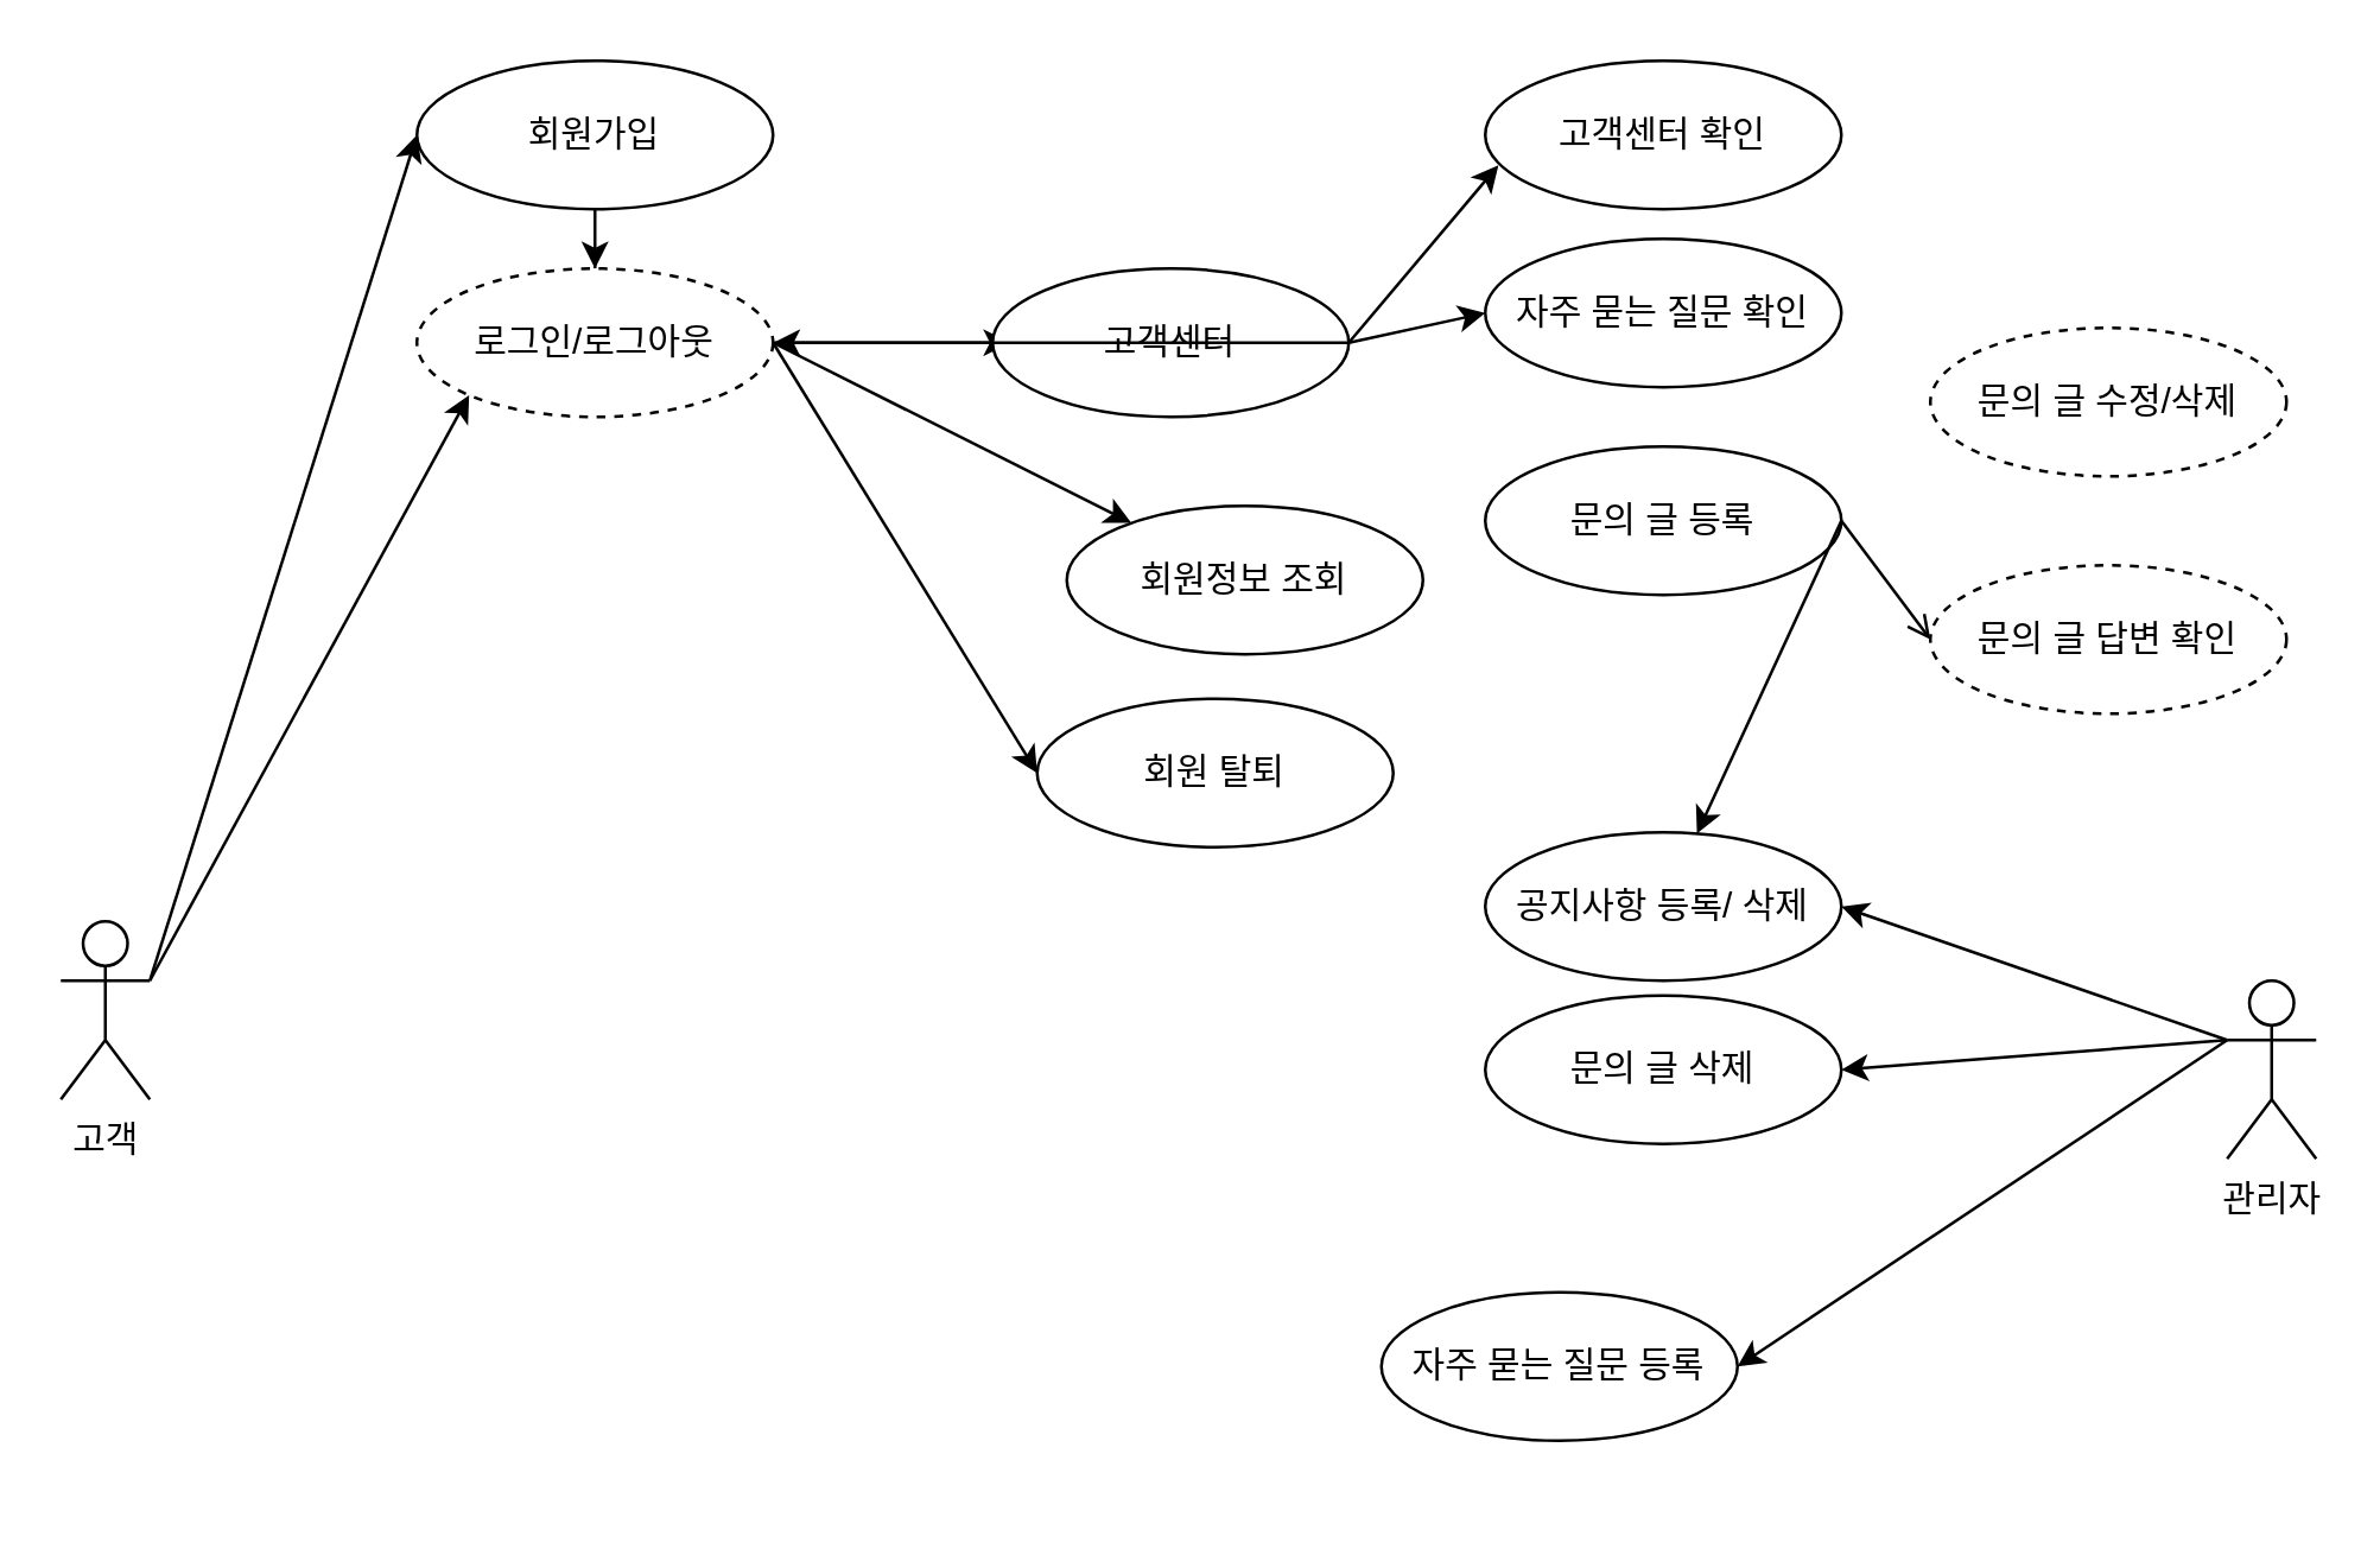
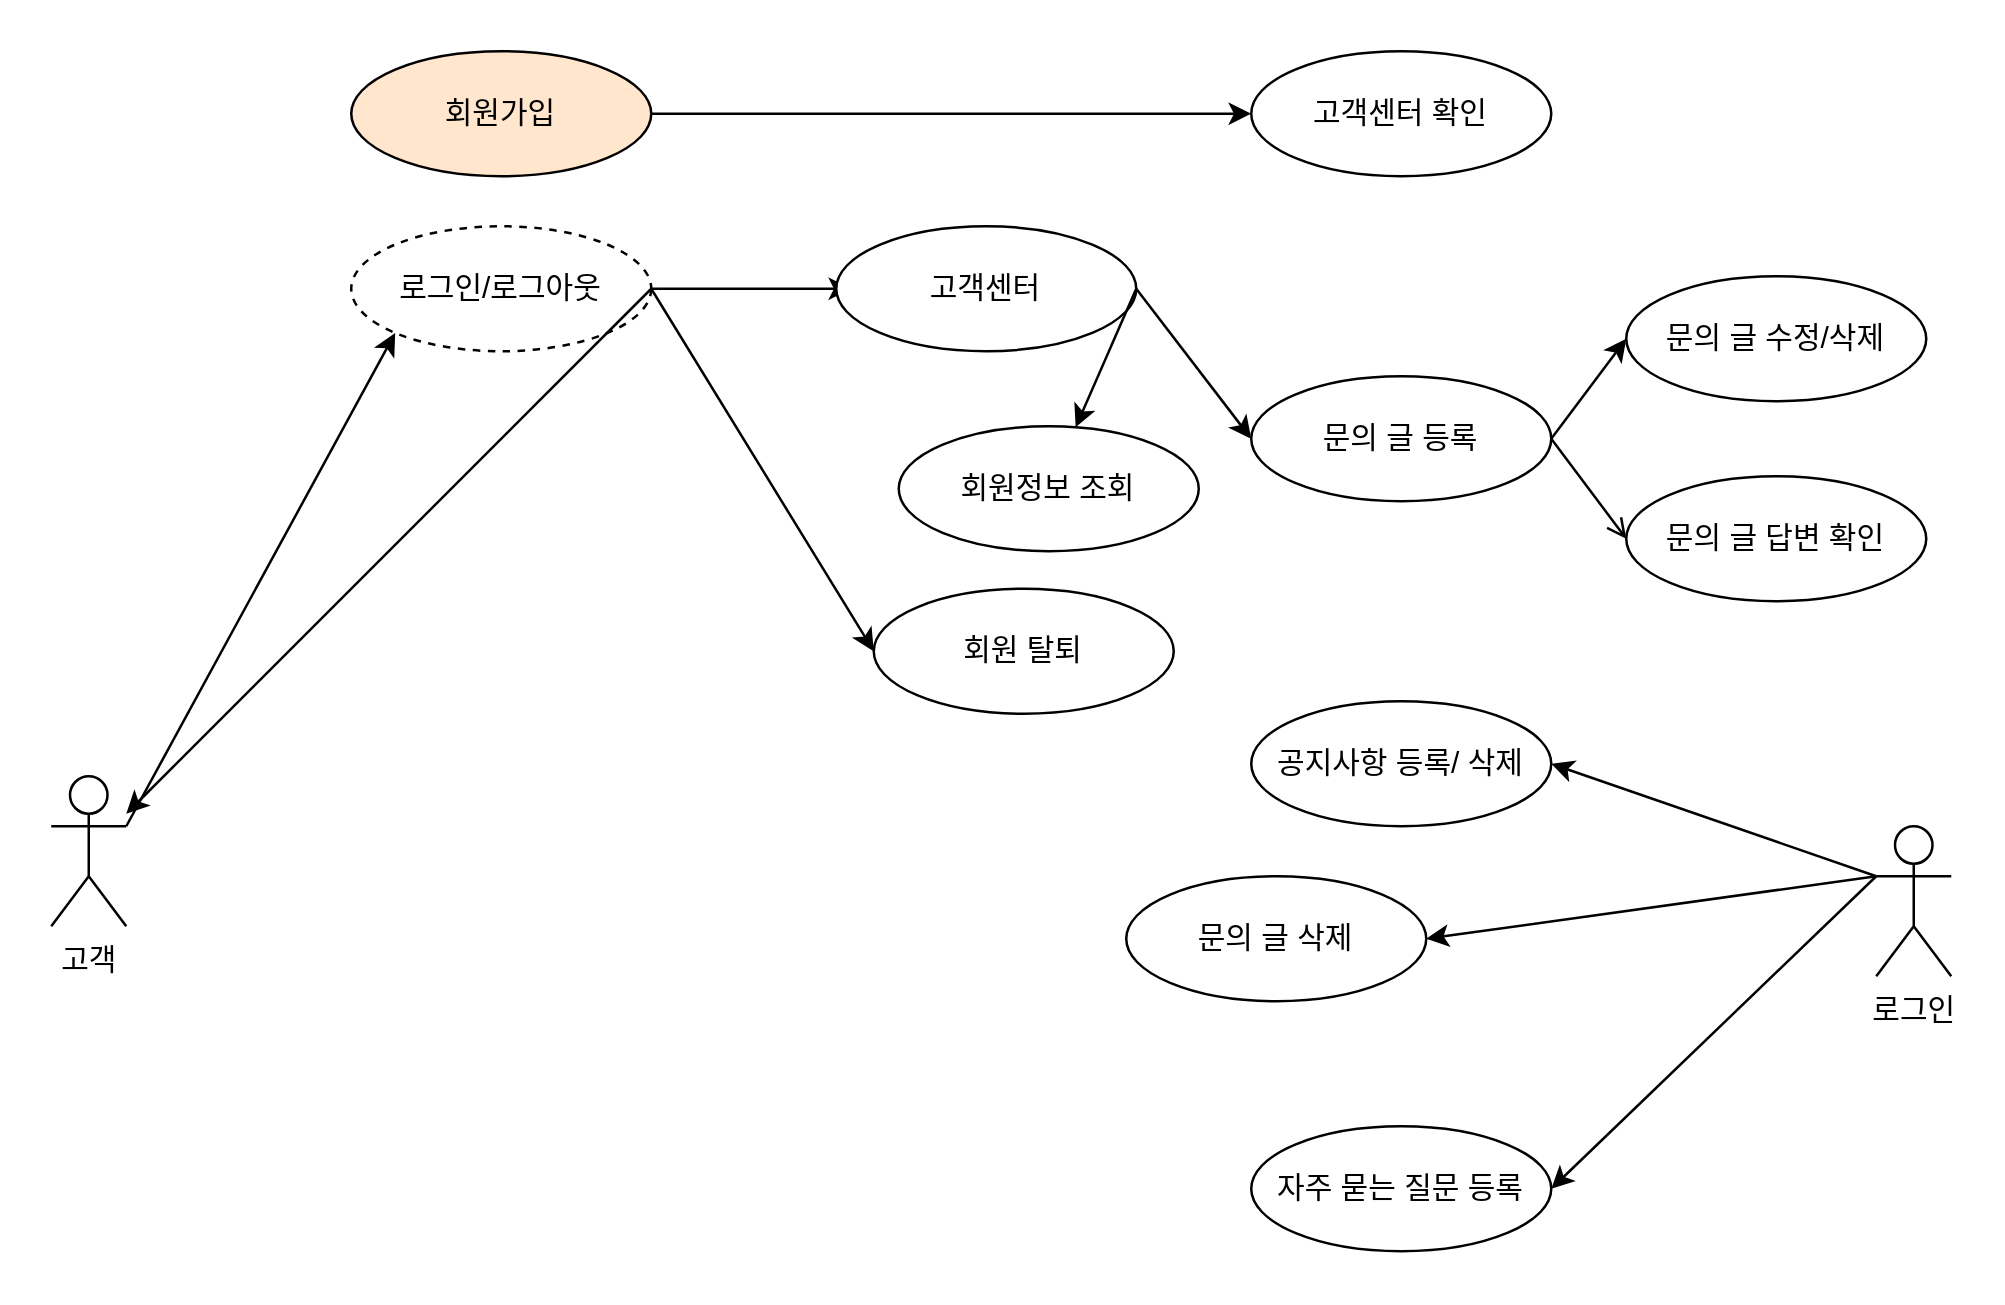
- <mxCell id="4" value="회원가입" style="ellipse;whiteSpace=wrap;html=1;" vertex="1" parent="1"><mxGeometry x="140" y="20" width="120" height="50" as="geometry" /></mxCell>
+ <mxCell id="4" value="회원가입" style="ellipse;whiteSpace=wrap;html=1;fillColor=#ffe6cc;" vertex="1" parent="1"><mxGeometry x="140" y="20" width="120" height="50" as="geometry" /></mxCell>
- <mxCell id="3" value="" style="edgeStyle=orthogonalEdgeStyle;rounded=0;orthogonalLoop=1;jettySize=auto;html=1;" edge="1" parent="1" source="4" target="5"><mxGeometry relative="1" as="geometry" /></mxCell>
+ <mxCell id="3" value="" style="edgeStyle=orthogonalEdgeStyle;rounded=0;orthogonalLoop=1;jettySize=auto;html=1;" edge="1" parent="1" source="4" target="14"><mxGeometry relative="1" as="geometry" /></mxCell>
- <mxCell id="22" value="" style="endArrow=classic;html=1;rounded=0;exitX=1;exitY=0.5;exitDx=0;exitDy=0;entryX=0.037;entryY=0.704;entryDx=0;entryDy=0;entryPerimeter=0;" edge="1" parent="1" source="13" target="14"><mxGeometry width="50" height="50" relative="1" as="geometry"><mxPoint x="370" y="290" as="sourcePoint" /><mxPoint x="420" y="240" as="targetPoint" /></mxGeometry></mxCell>
+ <mxCell id="22" value="" style="endArrow=classic;html=1;rounded=0;exitX=1;exitY=0.5;exitDx=0;exitDy=0;" edge="1" parent="1" source="13" target="8"><mxGeometry width="50" height="50" relative="1" as="geometry"><mxPoint x="370" y="290" as="sourcePoint" /><mxPoint x="420" y="240" as="targetPoint" /></mxGeometry></mxCell>
- <mxCell id="19" value="자주 묻는 질문 확인" style="ellipse;whiteSpace=wrap;html=1;" vertex="1" parent="1"><mxGeometry x="500" y="80" width="120" height="50" as="geometry" /></mxCell>
- <mxCell id="26" value="" style="endArrow=classic;html=1;rounded=0;exitX=1;exitY=0.5;exitDx=0;exitDy=0;entryX=0;entryY=0.5;entryDx=0;entryDy=0;" edge="1" parent="1" source="13" target="19"><mxGeometry width="50" height="50" relative="1" as="geometry"><mxPoint x="494" y="155" as="sourcePoint" /><mxPoint x="544" y="95" as="targetPoint" /></mxGeometry></mxCell>
- <mxCell id="23" value="" style="endArrow=classic;html=1;rounded=0;exitX=1;exitY=0.5;exitDx=0;exitDy=0;" edge="1" parent="1" source="13" target="5"><mxGeometry width="50" height="50" relative="1" as="geometry"><mxPoint x="464" y="125" as="sourcePoint" /><mxPoint x="514" y="65" as="targetPoint" /></mxGeometry></mxCell>
+ <mxCell id="23" value="" style="endArrow=classic;html=1;rounded=0;exitX=1;exitY=0.5;exitDx=0;exitDy=0;entryX=0;entryY=0.5;entryDx=0;entryDy=0;" edge="1" parent="1" source="13" target="15"><mxGeometry width="50" height="50" relative="1" as="geometry"><mxPoint x="464" y="125" as="sourcePoint" /><mxPoint x="514" y="65" as="targetPoint" /></mxGeometry></mxCell>
- <mxCell id="16" value="문의 글 수정/삭제" style="ellipse;whiteSpace=wrap;html=1;dashed=1;" vertex="1" parent="1"><mxGeometry x="650" y="110" width="120" height="50" as="geometry" /></mxCell>
+ <mxCell id="16" value="문의 글 수정/삭제" style="ellipse;whiteSpace=wrap;html=1;" vertex="1" parent="1"><mxGeometry x="650" y="110" width="120" height="50" as="geometry" /></mxCell>
- <mxCell id="10" value="" style="endArrow=classic;html=1;rounded=0;exitX=1;exitY=0.5;exitDx=0;exitDy=0;" edge="1" parent="1" source="5" target="8"><mxGeometry width="50" height="50" relative="1" as="geometry"><mxPoint x="50" y="330" as="sourcePoint" /><mxPoint x="420" y="140" as="targetPoint" /></mxGeometry></mxCell>
+ <mxCell id="10" value="" style="endArrow=classic;html=1;rounded=0;exitX=1;exitY=0.5;exitDx=0;exitDy=0;" edge="1" parent="1" source="5" target="2"><mxGeometry width="50" height="50" relative="1" as="geometry"><mxPoint x="50" y="330" as="sourcePoint" /><mxPoint x="420" y="140" as="targetPoint" /></mxGeometry></mxCell>
- <mxCell id="6" value="" style="endArrow=classic;html=1;rounded=0;exitX=1;exitY=0.333;exitDx=0;exitDy=0;exitPerimeter=0;entryX=0;entryY=0.5;entryDx=0;entryDy=0;" edge="1" parent="1" source="2" target="4"><mxGeometry width="50" height="50" relative="1" as="geometry"><mxPoint x="370" y="290" as="sourcePoint" /><mxPoint x="420" y="240" as="targetPoint" /></mxGeometry></mxCell>
- <mxCell id="17" value="문의 글 답변 확인" style="ellipse;whiteSpace=wrap;html=1;dashed=1;" vertex="1" parent="1"><mxGeometry x="650" y="190" width="120" height="50" as="geometry" /></mxCell>
+ <mxCell id="17" value="문의 글 답변 확인" style="ellipse;whiteSpace=wrap;html=1;" vertex="1" parent="1"><mxGeometry x="650" y="190" width="120" height="50" as="geometry" /></mxCell>
- <mxCell id="24" value="" style="endArrow=classic;html=1;rounded=0;exitX=1;exitY=0.5;exitDx=0;exitDy=0;" edge="1" parent="1" source="15" target="20"><mxGeometry width="50" height="50" relative="1" as="geometry"><mxPoint x="600" y="150" as="sourcePoint" /><mxPoint x="524" y="75" as="targetPoint" /></mxGeometry></mxCell>
+ <mxCell id="24" value="" style="endArrow=classic;html=1;rounded=0;entryX=0;entryY=0.5;entryDx=0;entryDy=0;exitX=1;exitY=0.5;exitDx=0;exitDy=0;" edge="1" parent="1" source="15" target="16"><mxGeometry width="50" height="50" relative="1" as="geometry"><mxPoint x="600" y="150" as="sourcePoint" /><mxPoint x="524" y="75" as="targetPoint" /></mxGeometry></mxCell>
- <mxCell id="29" value="문의 글 삭제" style="ellipse;whiteSpace=wrap;html=1;" vertex="1" parent="1"><mxGeometry x="500" y="335" width="120" height="50" as="geometry" /></mxCell>
+ <mxCell id="29" value="문의 글 삭제" style="ellipse;whiteSpace=wrap;html=1;" vertex="1" parent="1"><mxGeometry x="450" y="350" width="120" height="50" as="geometry" /></mxCell>
- <mxCell id="18" value="관리자" style="shape=umlActor;verticalLabelPosition=bottom;verticalAlign=top;html=1;outlineConnect=0;" vertex="1" parent="1"><mxGeometry x="750" y="330" width="30" height="60" as="geometry" /></mxCell>
+ <mxCell id="18" value="로그인" style="shape=umlActor;verticalLabelPosition=bottom;verticalAlign=top;html=1;outlineConnect=0;" vertex="1" parent="1"><mxGeometry x="750" y="330" width="30" height="60" as="geometry" /></mxCell>
- <mxCell id="21" value="자주 묻는 질문 등록" style="ellipse;whiteSpace=wrap;html=1;" vertex="1" parent="1"><mxGeometry x="465" y="435" width="120" height="50" as="geometry" /></mxCell>
+ <mxCell id="21" value="자주 묻는 질문 등록" style="ellipse;whiteSpace=wrap;html=1;" vertex="1" parent="1"><mxGeometry x="500" y="450" width="120" height="50" as="geometry" /></mxCell>
